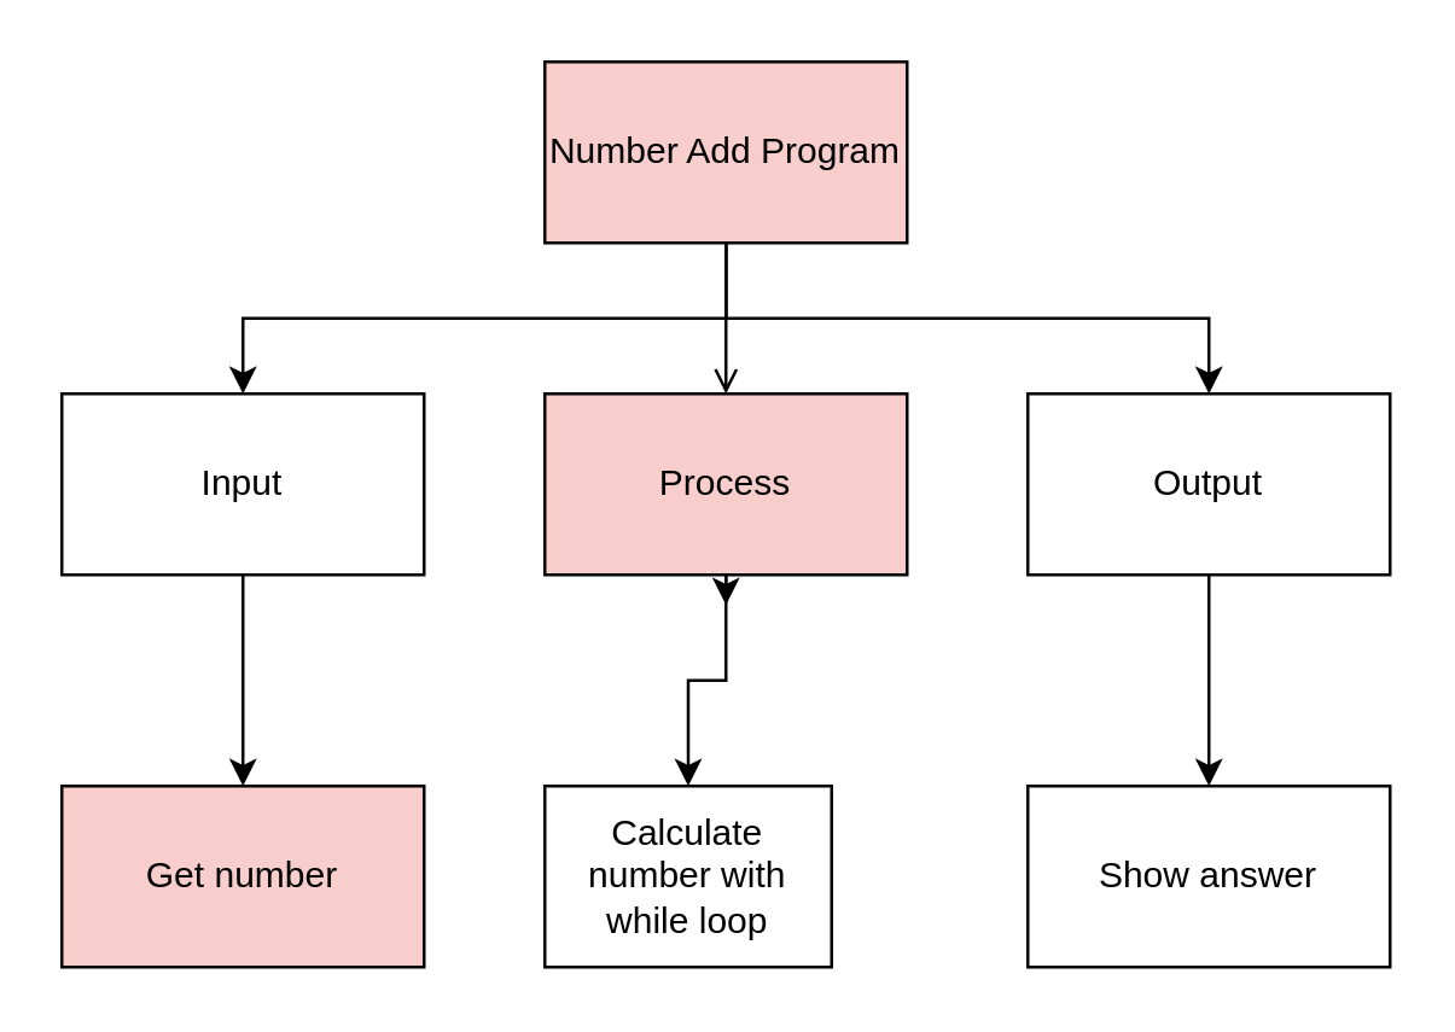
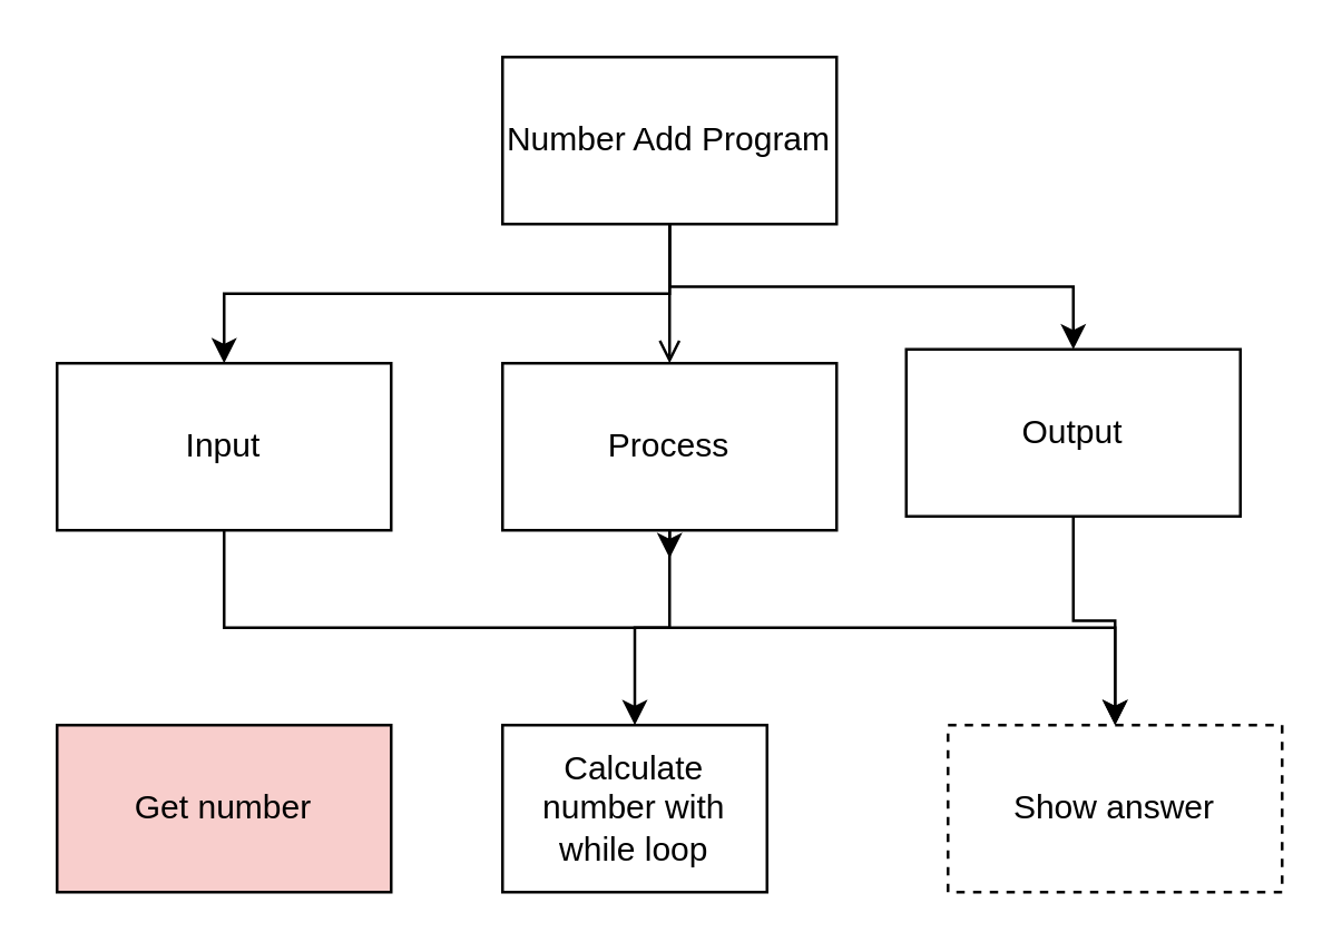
- <mxCell id="5" value="Number Add Program" style="rounded=0;whiteSpace=wrap;html=1;fillColor=#f8cecc;" vertex="1" parent="1"><mxGeometry x="180" y="20" width="120" height="60" as="geometry" /></mxCell>
+ <mxCell id="5" value="Number Add Program" style="rounded=0;whiteSpace=wrap;html=1;" vertex="1" parent="1"><mxGeometry x="180" y="20" width="120" height="60" as="geometry" /></mxCell>
- <mxCell id="10" value="Process" style="rounded=0;whiteSpace=wrap;html=1;fillColor=#f8cecc;" vertex="1" parent="1"><mxGeometry x="180" y="130" width="120" height="60" as="geometry" /></mxCell>
+ <mxCell id="10" value="Process" style="rounded=0;whiteSpace=wrap;html=1;" vertex="1" parent="1"><mxGeometry x="180" y="130" width="120" height="60" as="geometry" /></mxCell>
- <mxCell id="12" value="Output" style="rounded=0;whiteSpace=wrap;html=1;" vertex="1" parent="1"><mxGeometry x="340" y="130" width="120" height="60" as="geometry" /></mxCell>
+ <mxCell id="12" value="Output" style="rounded=0;whiteSpace=wrap;html=1;" vertex="1" parent="1"><mxGeometry x="325" y="125" width="120" height="60" as="geometry" /></mxCell>
- <mxCell id="6" style="edgeStyle=orthogonalEdgeStyle;rounded=0;orthogonalLoop=1;jettySize=auto;html=1;exitX=0.5;exitY=1;exitDx=0;exitDy=0;entryX=0.5;entryY=0;entryDx=0;entryDy=0;" edge="1" parent="1" source="7" target="13"><mxGeometry relative="1" as="geometry" /></mxCell>
+ <mxCell id="6" style="edgeStyle=orthogonalEdgeStyle;rounded=0;orthogonalLoop=1;jettySize=auto;html=1;exitX=0.5;exitY=1;exitDx=0;exitDy=0;" edge="1" parent="1" source="7" target="15"><mxGeometry relative="1" as="geometry" /></mxCell>
- <mxCell id="15" value="Show answer" style="rounded=0;whiteSpace=wrap;html=1;" vertex="1" parent="1"><mxGeometry x="340" y="260" width="120" height="60" as="geometry" /></mxCell>
+ <mxCell id="15" value="Show answer" style="rounded=0;whiteSpace=wrap;html=1;dashed=1;" vertex="1" parent="1"><mxGeometry x="340" y="260" width="120" height="60" as="geometry" /></mxCell>
